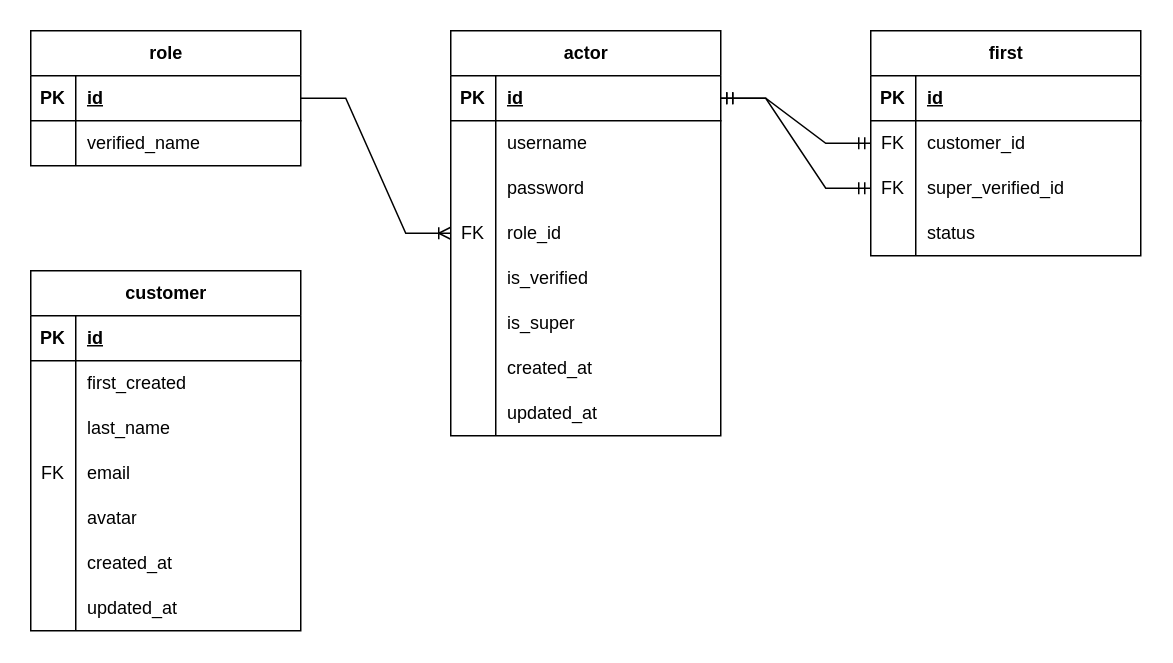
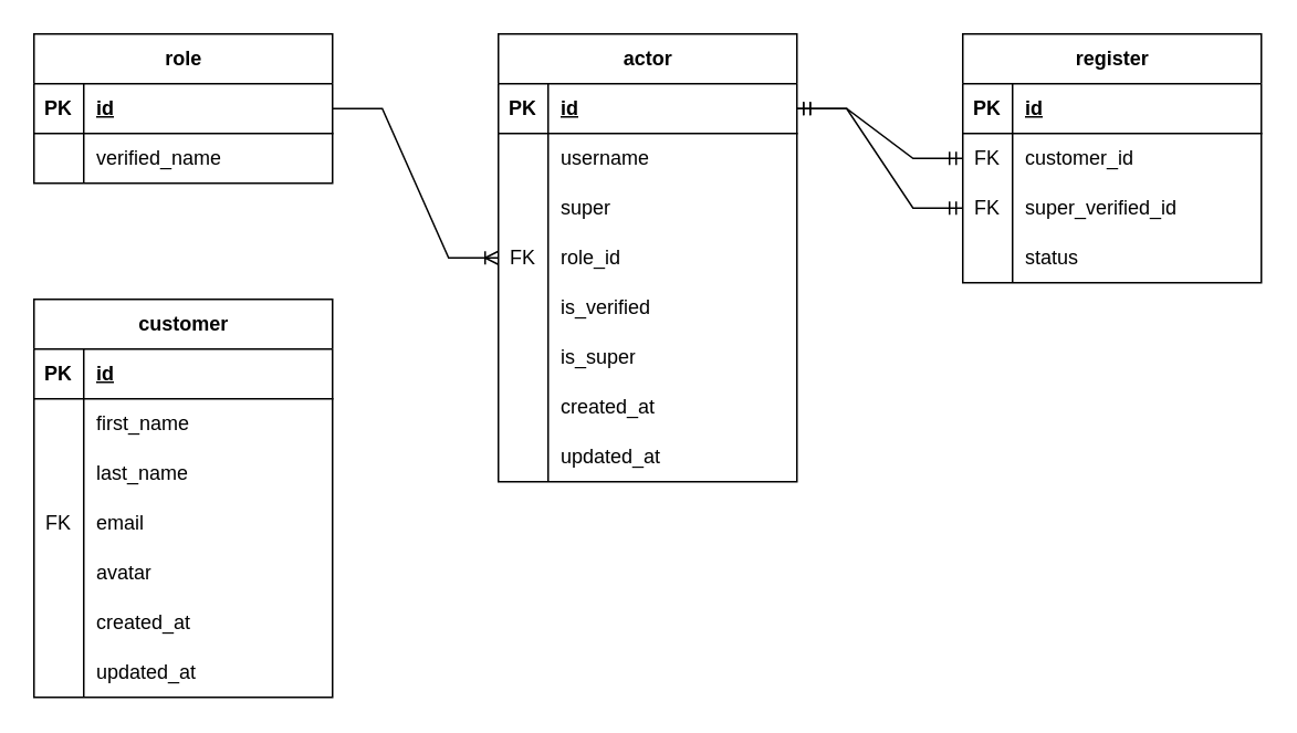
- <mxCell id="56" value="first" style="shape=table;startSize=30;container=1;collapsible=1;childLayout=tableLayout;fixedRows=1;rowLines=0;fontStyle=1;align=center;resizeLast=1;html=1;" vertex="1" parent="1"><mxGeometry x="580" y="20" width="180" height="150" as="geometry" /></mxCell>
+ <mxCell id="56" value="register" style="shape=table;startSize=30;container=1;collapsible=1;childLayout=tableLayout;fixedRows=1;rowLines=0;fontStyle=1;align=center;resizeLast=1;html=1;" vertex="1" parent="1"><mxGeometry x="580" y="20" width="180" height="150" as="geometry" /></mxCell>
- <mxCell id="11" value="password" style="shape=partialRectangle;connectable=0;fillColor=none;top=0;left=0;bottom=0;right=0;align=left;spacingLeft=6;overflow=hidden;whiteSpace=wrap;html=1;" vertex="1" parent="9"><mxGeometry x="30" width="150" height="30" as="geometry"><mxRectangle width="150" height="30" as="alternateBounds" /></mxGeometry></mxCell>
+ <mxCell id="11" value="super" style="shape=partialRectangle;connectable=0;fillColor=none;top=0;left=0;bottom=0;right=0;align=left;spacingLeft=6;overflow=hidden;whiteSpace=wrap;html=1;" vertex="1" parent="9"><mxGeometry x="30" width="150" height="30" as="geometry"><mxRectangle width="150" height="30" as="alternateBounds" /></mxGeometry></mxCell>
- <mxCell id="33" value="first_created" style="shape=partialRectangle;connectable=0;fillColor=none;top=0;left=0;bottom=0;right=0;align=left;spacingLeft=6;overflow=hidden;whiteSpace=wrap;html=1;" vertex="1" parent="31"><mxGeometry x="30" width="150" height="30" as="geometry"><mxRectangle width="150" height="30" as="alternateBounds" /></mxGeometry></mxCell>
+ <mxCell id="33" value="first_name" style="shape=partialRectangle;connectable=0;fillColor=none;top=0;left=0;bottom=0;right=0;align=left;spacingLeft=6;overflow=hidden;whiteSpace=wrap;html=1;" vertex="1" parent="31"><mxGeometry x="30" width="150" height="30" as="geometry"><mxRectangle width="150" height="30" as="alternateBounds" /></mxGeometry></mxCell>
